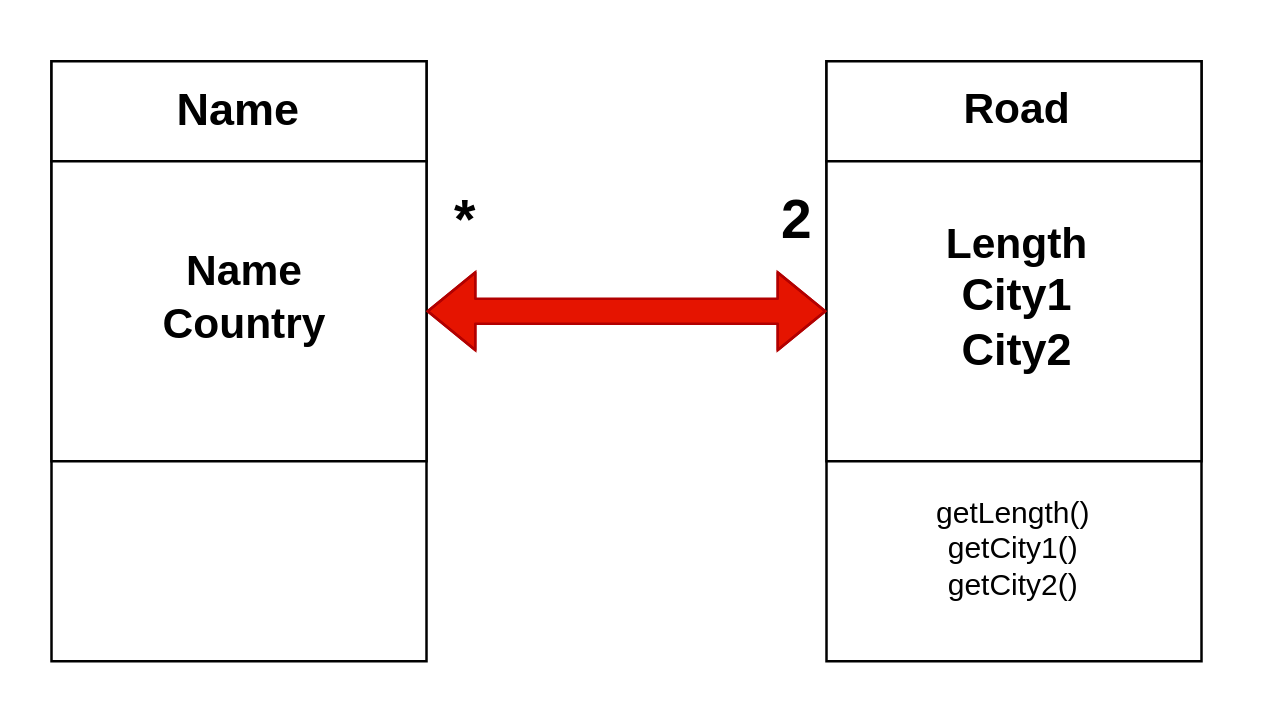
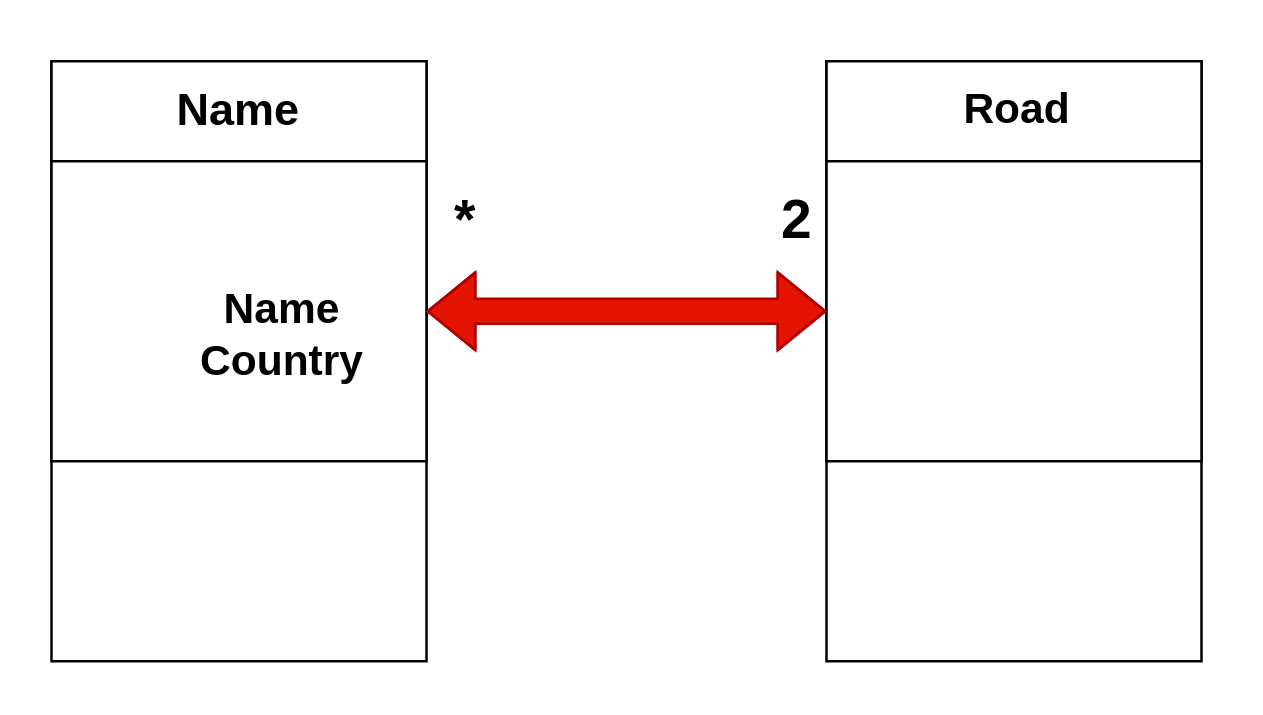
- <mxCell id="6" value="&lt;b style=&quot;font-size: 17px;&quot;&gt;Name&lt;br&gt;Country&lt;/b&gt;" style="text;html=1;strokeColor=none;fillColor=none;align=center;verticalAlign=middle;whiteSpace=wrap;rounded=0;" vertex="1" parent="1"><mxGeometry x="50" y="89" width="95" height="60" as="geometry" /></mxCell>
+ <mxCell id="6" value="&lt;b style=&quot;font-size: 17px;&quot;&gt;Name&lt;br&gt;Country&lt;/b&gt;" style="text;html=1;strokeColor=none;fillColor=none;align=center;verticalAlign=middle;whiteSpace=wrap;rounded=0;" vertex="1" parent="1"><mxGeometry x="65" y="104" width="95" height="60" as="geometry" /></mxCell>
- <mxCell id="12" value="&lt;span style=&quot;font-size: 17px;&quot;&gt;&lt;b&gt;Length&lt;br&gt;&lt;/b&gt;&lt;/span&gt;&lt;b style=&quot;font-size: 18px;&quot;&gt;City1&lt;br&gt;City2&lt;/b&gt;" style="text;html=1;strokeColor=none;fillColor=none;align=center;verticalAlign=middle;whiteSpace=wrap;rounded=0;" vertex="1" parent="1"><mxGeometry x="358.75" y="89" width="95" height="60" as="geometry" /></mxCell>
- <mxCell id="11" value="getLength()&lt;br&gt;getCity1()&lt;br&gt;getCity2()" style="text;html=1;strokeColor=none;fillColor=none;align=center;verticalAlign=middle;whiteSpace=wrap;rounded=0;" vertex="1" parent="1"><mxGeometry x="375" y="204" width="60" height="30" as="geometry" /></mxCell>
